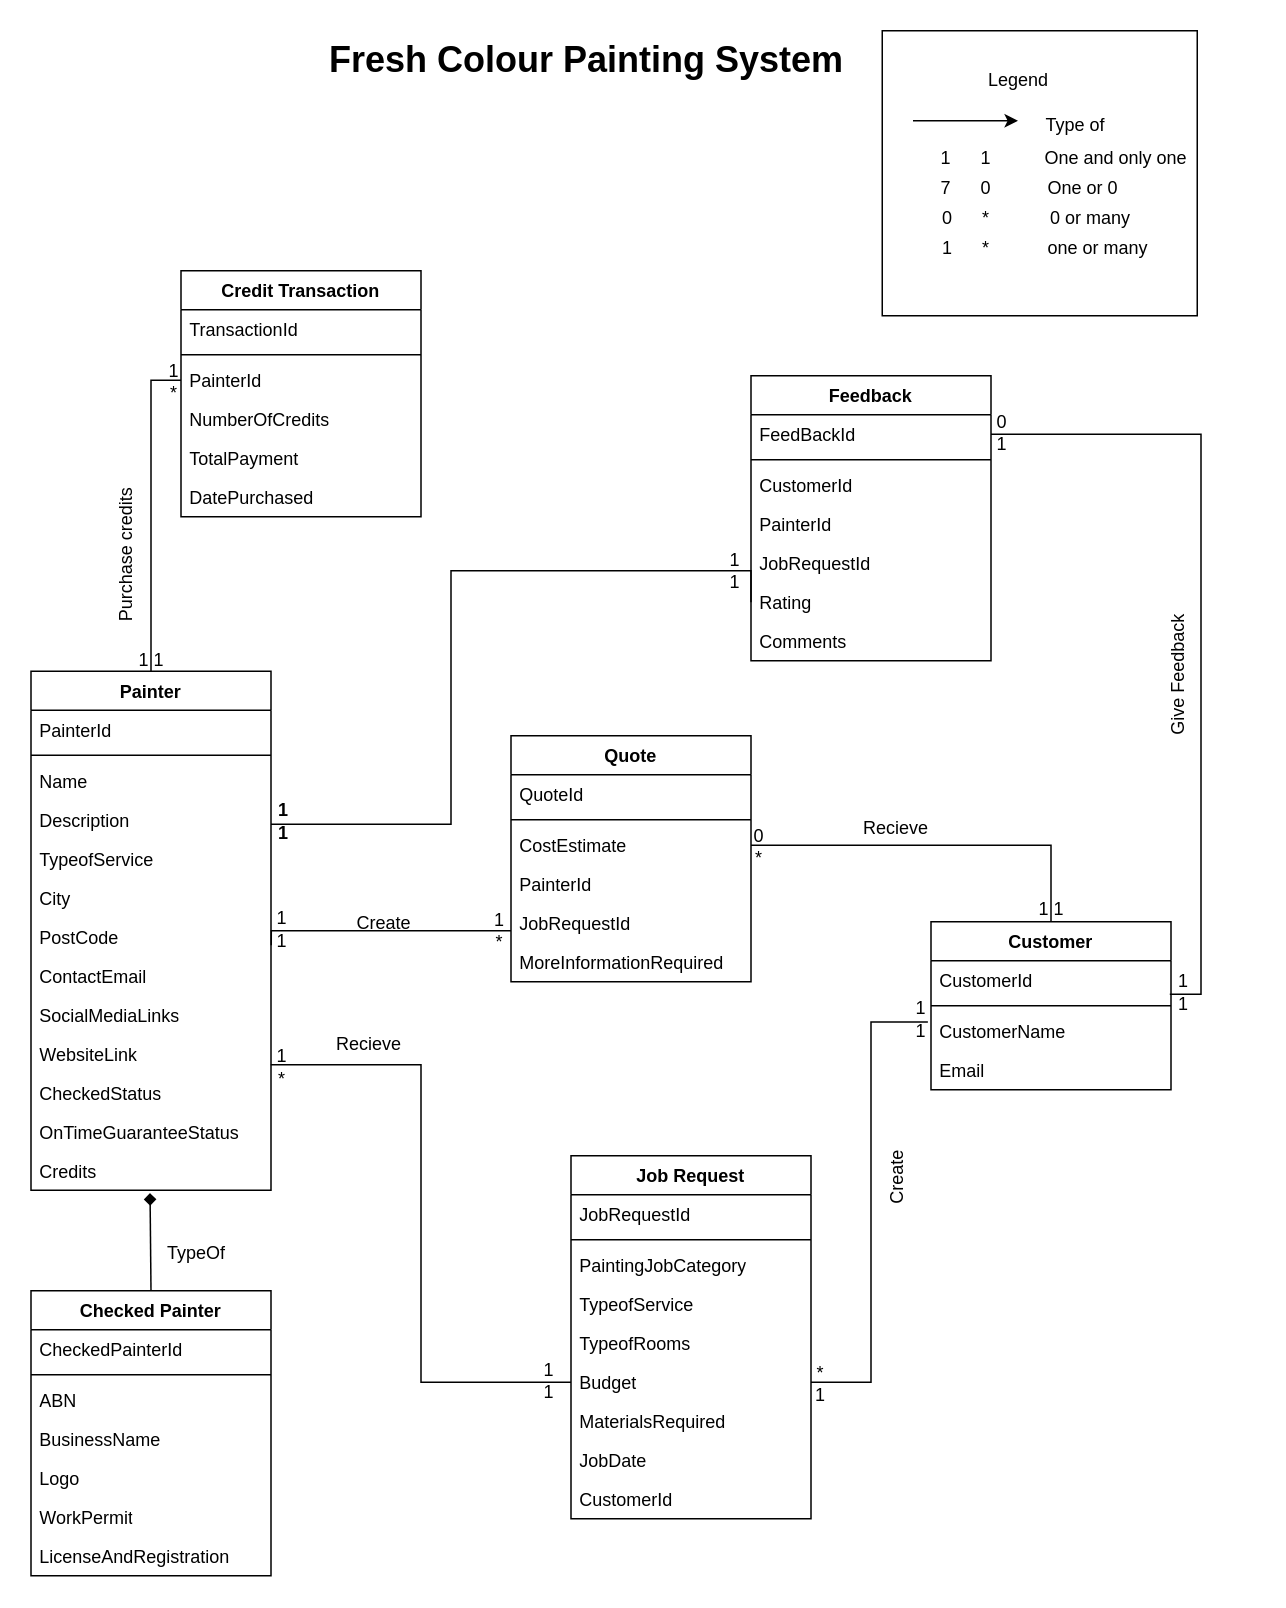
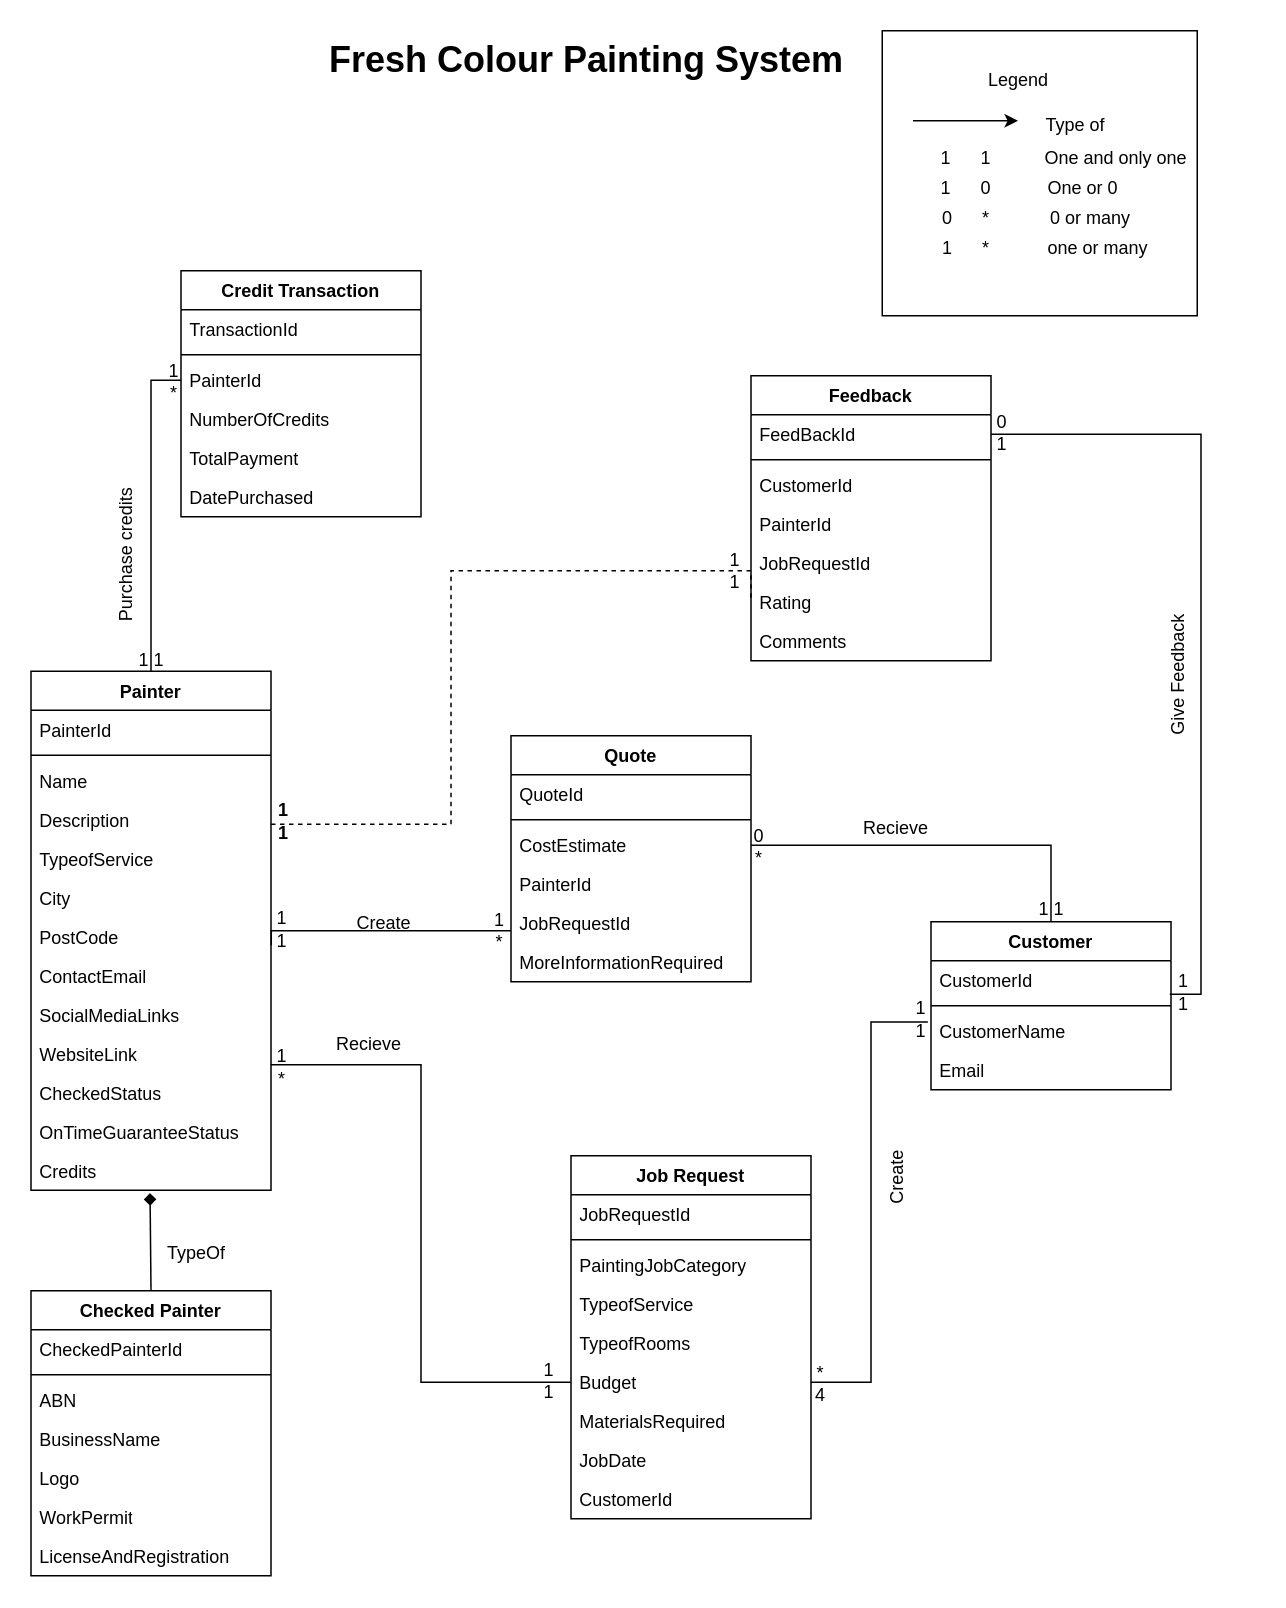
- <mxCell id="84" value="7&lt;span style=&quot;white-space: pre;&quot;&gt;&#09;&lt;/span&gt;0" style="text;html=1;align=center;verticalAlign=middle;resizable=0;points=[];autosize=1;strokeColor=none;fillColor=none;" parent="1" vertex="1"><mxGeometry x="613" y="110" width="60" height="30" as="geometry" /></mxCell>
+ <mxCell id="84" value="1&lt;span style=&quot;white-space: pre;&quot;&gt;&#09;&lt;/span&gt;0" style="text;html=1;align=center;verticalAlign=middle;resizable=0;points=[];autosize=1;strokeColor=none;fillColor=none;" parent="1" vertex="1"><mxGeometry x="613" y="110" width="60" height="30" as="geometry" /></mxCell>
- <mxCell id="68" style="edgeStyle=orthogonalEdgeStyle;rounded=0;orthogonalLoop=1;jettySize=auto;html=1;entryX=0;entryY=0.5;entryDx=0;entryDy=0;endArrow=none;endFill=0;" parent="1" source="8" target="66" edge="1"><mxGeometry relative="1" as="geometry"><Array as="points"><mxPoint x="300" y="549" /><mxPoint x="300" y="380" /><mxPoint x="500" y="380" /></Array></mxGeometry></mxCell>
+ <mxCell id="68" style="edgeStyle=orthogonalEdgeStyle;rounded=0;orthogonalLoop=1;jettySize=auto;html=1;entryX=0;entryY=0.5;entryDx=0;entryDy=0;endArrow=none;endFill=0;dashed=1;" parent="1" source="8" target="66" edge="1"><mxGeometry relative="1" as="geometry"><Array as="points"><mxPoint x="300" y="549" /><mxPoint x="300" y="380" /><mxPoint x="500" y="380" /></Array></mxGeometry></mxCell>
- <mxCell id="97" value="&lt;div&gt;&lt;span style=&quot;background-color: initial;&quot;&gt;*&lt;/span&gt;&lt;/div&gt;&lt;div&gt;&lt;span style=&quot;background-color: initial;&quot;&gt;1&lt;/span&gt;&lt;/div&gt;" style="text;html=1;align=center;verticalAlign=middle;resizable=0;points=[];autosize=1;strokeColor=none;fillColor=none;" parent="1" vertex="1"><mxGeometry x="531" y="902" width="30" height="40" as="geometry" /></mxCell>
+ <mxCell id="97" value="&lt;div&gt;&lt;span style=&quot;background-color: initial;&quot;&gt;*&lt;/span&gt;&lt;/div&gt;&lt;div&gt;&lt;span style=&quot;background-color: initial;&quot;&gt;4&lt;/span&gt;&lt;/div&gt;" style="text;html=1;align=center;verticalAlign=middle;resizable=0;points=[];autosize=1;strokeColor=none;fillColor=none;" parent="1" vertex="1"><mxGeometry x="531" y="902" width="30" height="40" as="geometry" /></mxCell>
